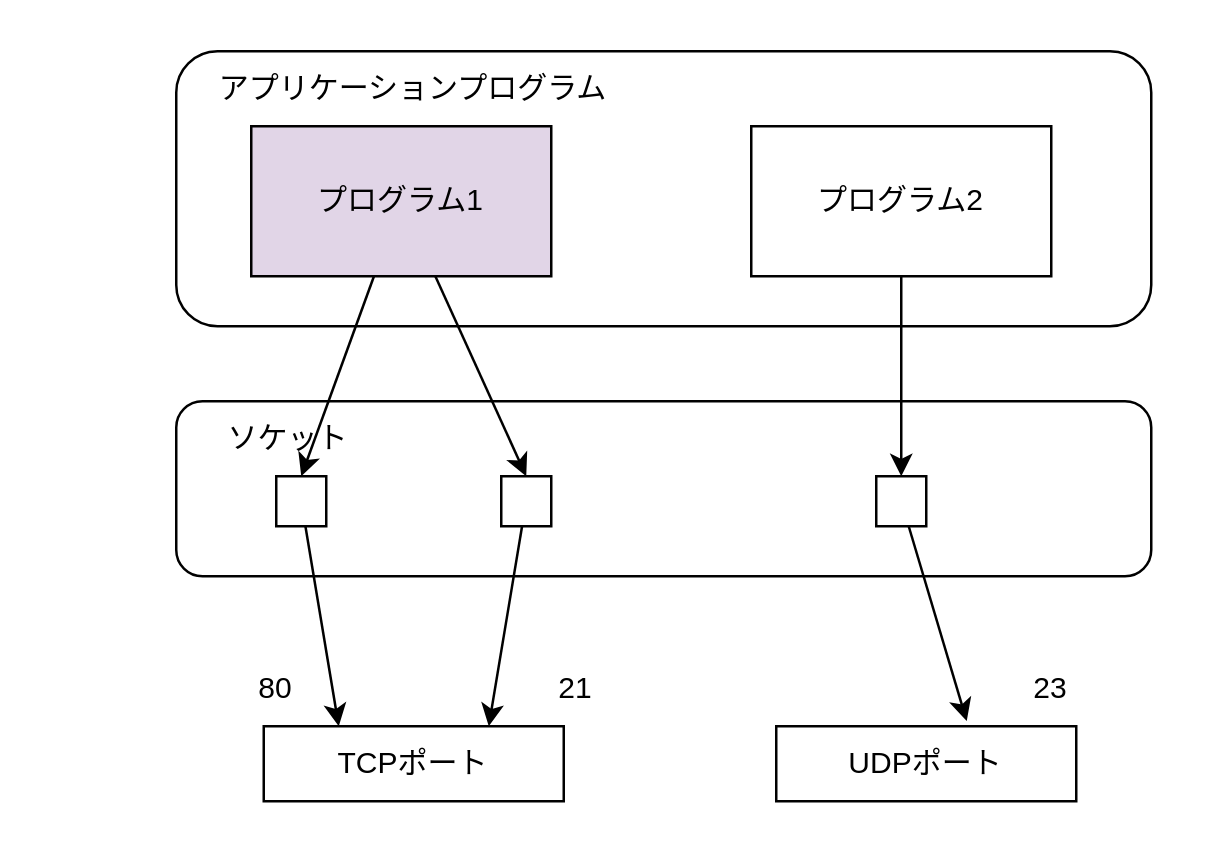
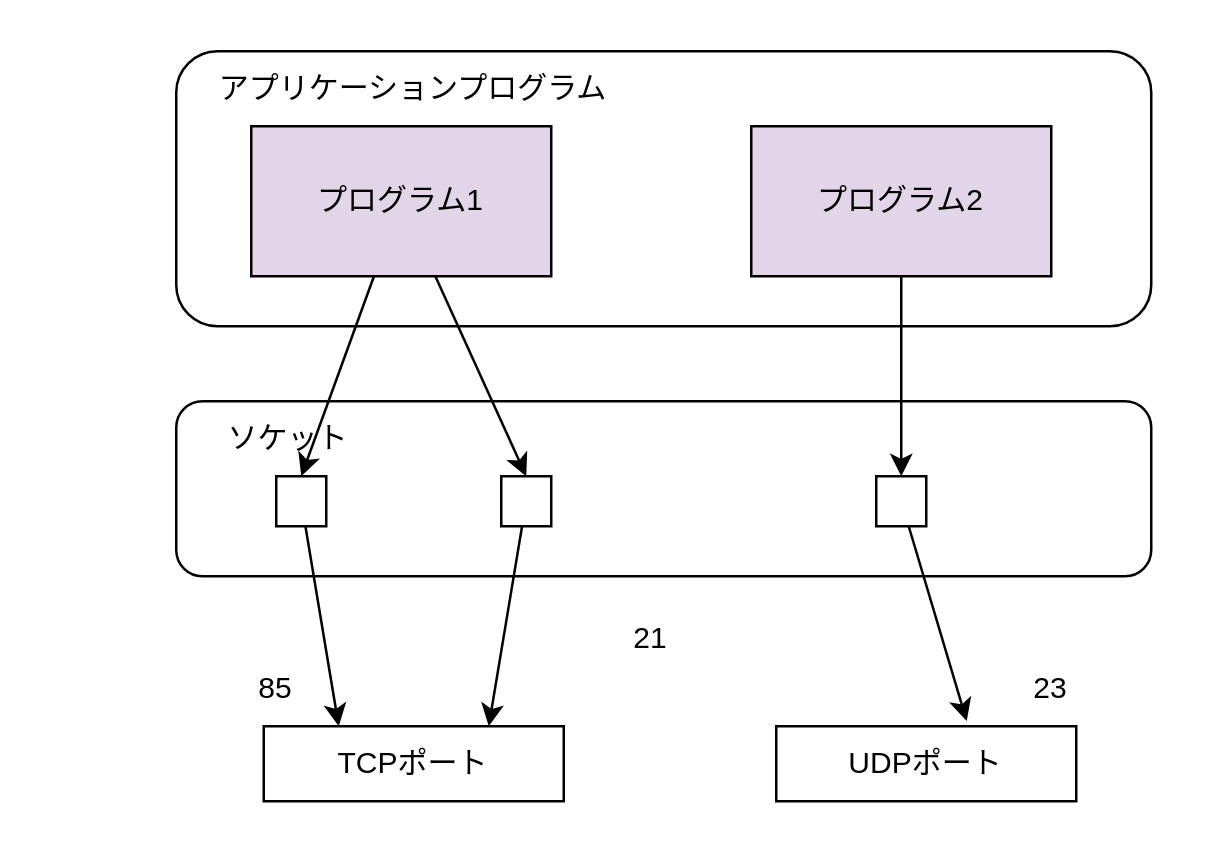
- <mxCell id="8" value="プログラム2" style="rounded=0;whiteSpace=wrap;html=1;" vertex="1" parent="1"><mxGeometry x="300" y="50" width="120" height="60" as="geometry" /></mxCell>
+ <mxCell id="8" value="プログラム2" style="rounded=0;whiteSpace=wrap;html=1;fillColor=#e1d5e7;" vertex="1" parent="1"><mxGeometry x="300" y="50" width="120" height="60" as="geometry" /></mxCell>
- <mxCell id="19" value="80" style="text;html=1;strokeColor=none;fillColor=none;align=center;verticalAlign=middle;whiteSpace=wrap;rounded=0;" vertex="1" parent="1"><mxGeometry x="80" y="260" width="60" height="30" as="geometry" /></mxCell>
+ <mxCell id="19" value="85" style="text;html=1;strokeColor=none;fillColor=none;align=center;verticalAlign=middle;whiteSpace=wrap;rounded=0;" vertex="1" parent="1"><mxGeometry x="80" y="260" width="60" height="30" as="geometry" /></mxCell>
- <mxCell id="20" value="21" style="text;html=1;strokeColor=none;fillColor=none;align=center;verticalAlign=middle;whiteSpace=wrap;rounded=0;" vertex="1" parent="1"><mxGeometry x="200" y="260" width="60" height="30" as="geometry" /></mxCell>
+ <mxCell id="20" value="21" style="text;html=1;strokeColor=none;fillColor=none;align=center;verticalAlign=middle;whiteSpace=wrap;rounded=0;" vertex="1" parent="1"><mxGeometry x="230" y="240" width="60" height="30" as="geometry" /></mxCell>
